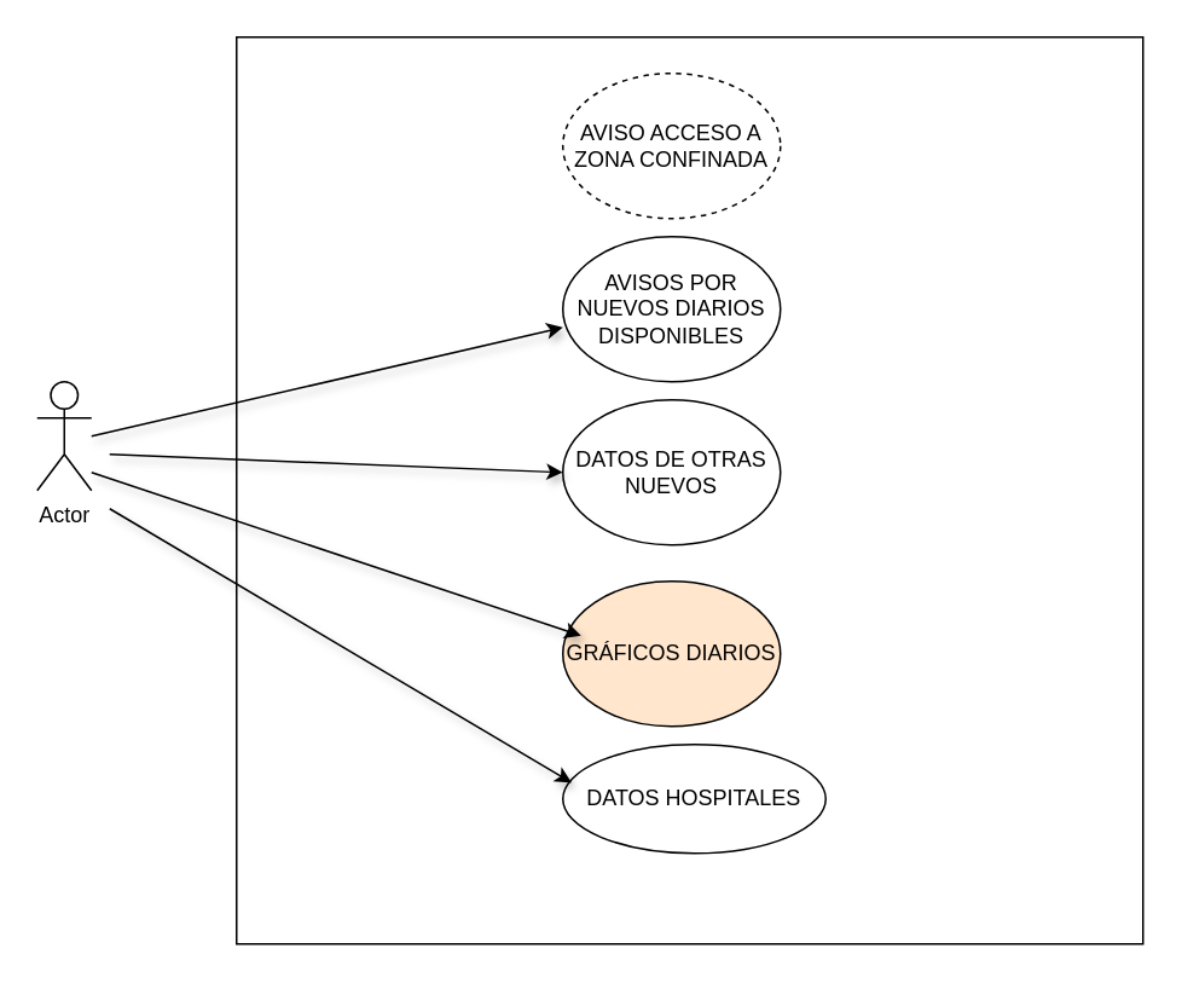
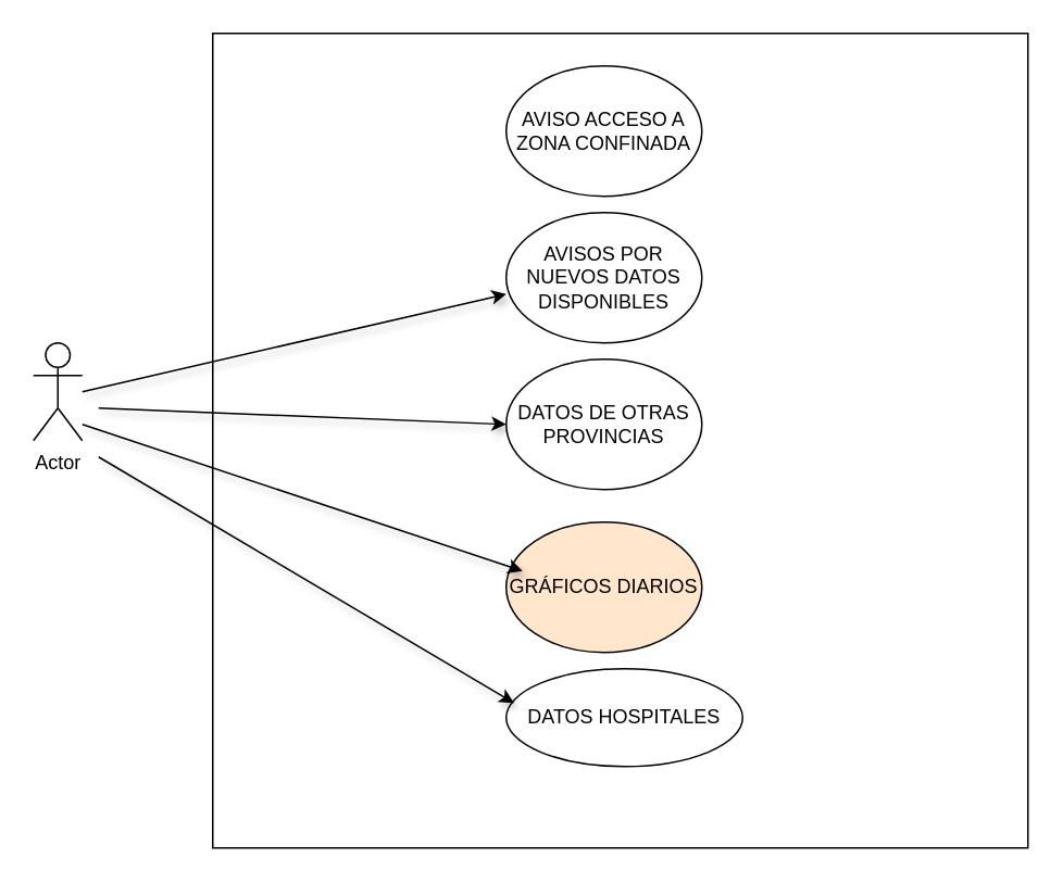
- <mxCell id="4" value="AVISO ACCESO A ZONA CONFINADA&lt;br&gt;" style="ellipse;whiteSpace=wrap;html=1;dashed=1;" parent="1" vertex="1"><mxGeometry x="310" y="40" width="120" height="80" as="geometry" /></mxCell>
+ <mxCell id="4" value="AVISO ACCESO A ZONA CONFINADA&lt;br&gt;" style="ellipse;whiteSpace=wrap;html=1;" parent="1" vertex="1"><mxGeometry x="310" y="40" width="120" height="80" as="geometry" /></mxCell>
- <mxCell id="5" value="AVISOS POR NUEVOS DIARIOS DISPONIBLES" style="ellipse;whiteSpace=wrap;html=1;" parent="1" vertex="1"><mxGeometry x="310" y="130" width="120" height="80" as="geometry" /></mxCell>
+ <mxCell id="5" value="AVISOS POR NUEVOS DATOS DISPONIBLES" style="ellipse;whiteSpace=wrap;html=1;" parent="1" vertex="1"><mxGeometry x="310" y="130" width="120" height="80" as="geometry" /></mxCell>
- <mxCell id="6" value="DATOS DE OTRAS NUEVOS" style="ellipse;whiteSpace=wrap;html=1;" parent="1" vertex="1"><mxGeometry x="310" y="220" width="120" height="80" as="geometry" /></mxCell>
+ <mxCell id="6" value="DATOS DE OTRAS PROVINCIAS" style="ellipse;whiteSpace=wrap;html=1;" parent="1" vertex="1"><mxGeometry x="310" y="220" width="120" height="80" as="geometry" /></mxCell>
